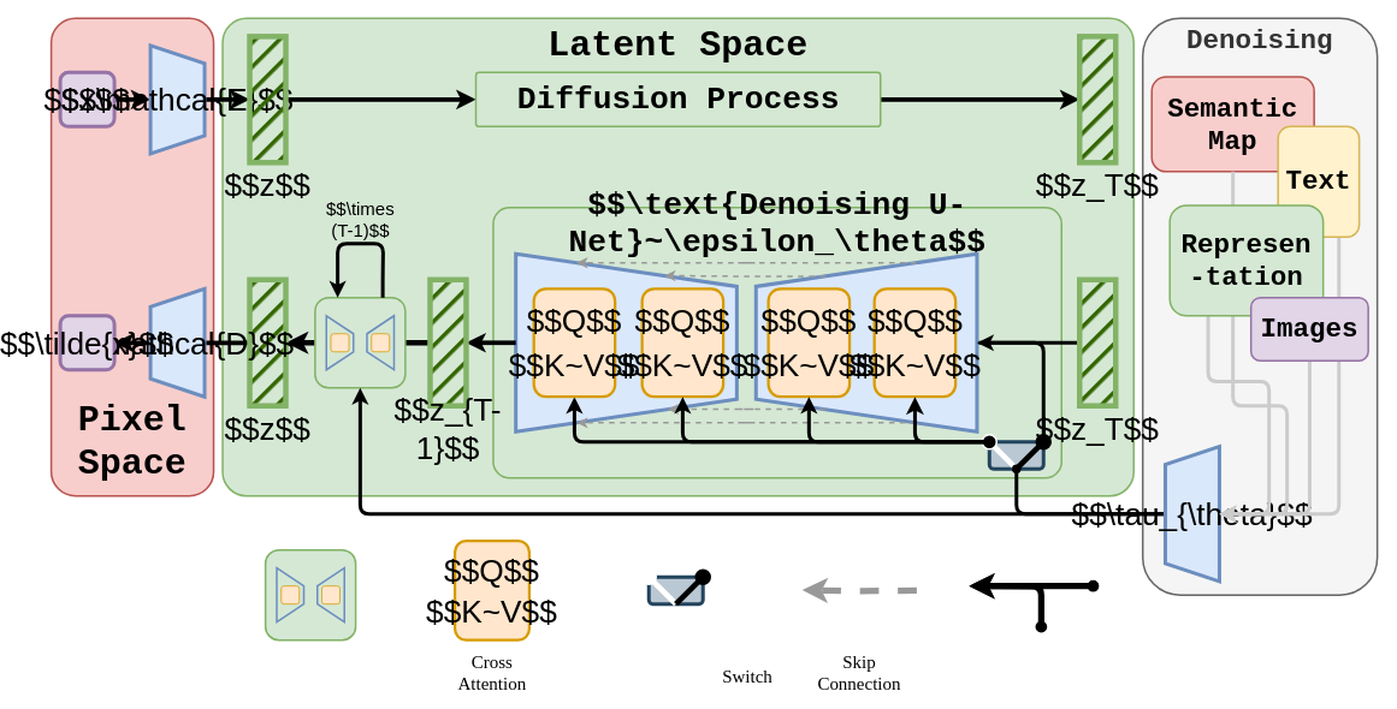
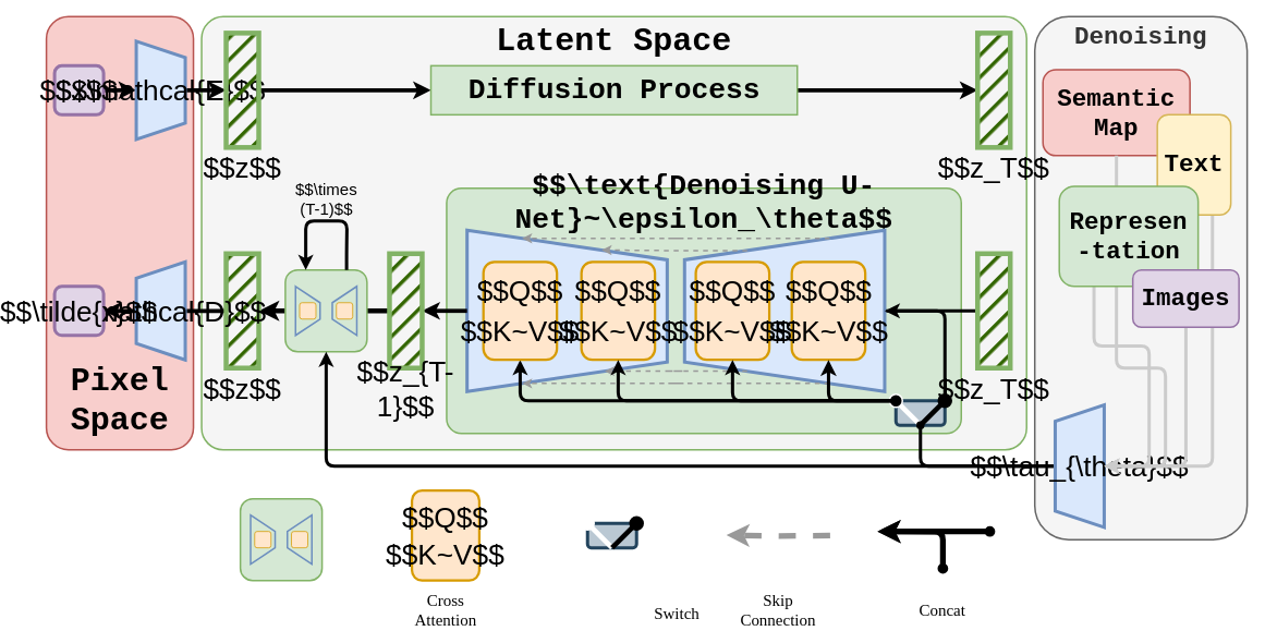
- <mxCell id="4" value="&lt;font size=&quot;1&quot; face=&quot;Courier New&quot; style=&quot;&quot;&gt;&lt;b style=&quot;font-size: 40px;&quot;&gt;Latent Space&lt;/b&gt;&lt;/font&gt;" style="rounded=1;whiteSpace=wrap;html=1;fillColor=#d5e8d4;strokeColor=#82b366;strokeWidth=2;arcSize=5;verticalAlign=top;" vertex="1" parent="1"><mxGeometry x="210" y="20" width="1010" height="530" as="geometry" /></mxCell>
+ <mxCell id="4" value="&lt;font size=&quot;1&quot; face=&quot;Courier New&quot; style=&quot;&quot;&gt;&lt;b style=&quot;font-size: 40px;&quot;&gt;Latent Space&lt;/b&gt;&lt;/font&gt;" style="rounded=1;whiteSpace=wrap;html=1;fillColor=#f5f5f5;strokeColor=#82b366;strokeWidth=2;arcSize=5;verticalAlign=top;" vertex="1" parent="1"><mxGeometry x="210" y="20" width="1010" height="530" as="geometry" /></mxCell>
- <mxCell id="37" value="&lt;font size=&quot;1&quot; face=&quot;Courier New&quot;&gt;&lt;b style=&quot;font-size: 35px;&quot;&gt;Diffusion Process&lt;/b&gt;&lt;/font&gt;" style="rounded=1;whiteSpace=wrap;html=1;fillColor=#d5e8d4;strokeColor=#82b366;strokeWidth=2;arcSize=6;" vertex="1" parent="1"><mxGeometry x="490.75" y="80" width="448.5" height="60" as="geometry" /></mxCell>
+ <mxCell id="37" value="&lt;font size=&quot;1&quot; face=&quot;Courier New&quot;&gt;&lt;b style=&quot;font-size: 35px;&quot;&gt;Diffusion Process&lt;/b&gt;&lt;/font&gt;" style="whiteSpace=wrap;html=1;fillColor=#d5e8d4;strokeColor=#82b366;strokeWidth=2;arcSize=6;rounded=0;" vertex="1" parent="1"><mxGeometry x="490.75" y="80" width="448.5" height="60" as="geometry" /></mxCell>
+ <mxCell id="96" value="&lt;font face=&quot;Times New Roman&quot; style=&quot;font-size: 20px;&quot;&gt;Concat&lt;br&gt;&lt;/font&gt;" style="text;html=1;strokeColor=none;fillColor=none;align=center;verticalAlign=middle;whiteSpace=wrap;rounded=0;" vertex="1" parent="1"><mxGeometry x="1087.48" y="730" width="60" height="30" as="geometry" /></mxCell>
